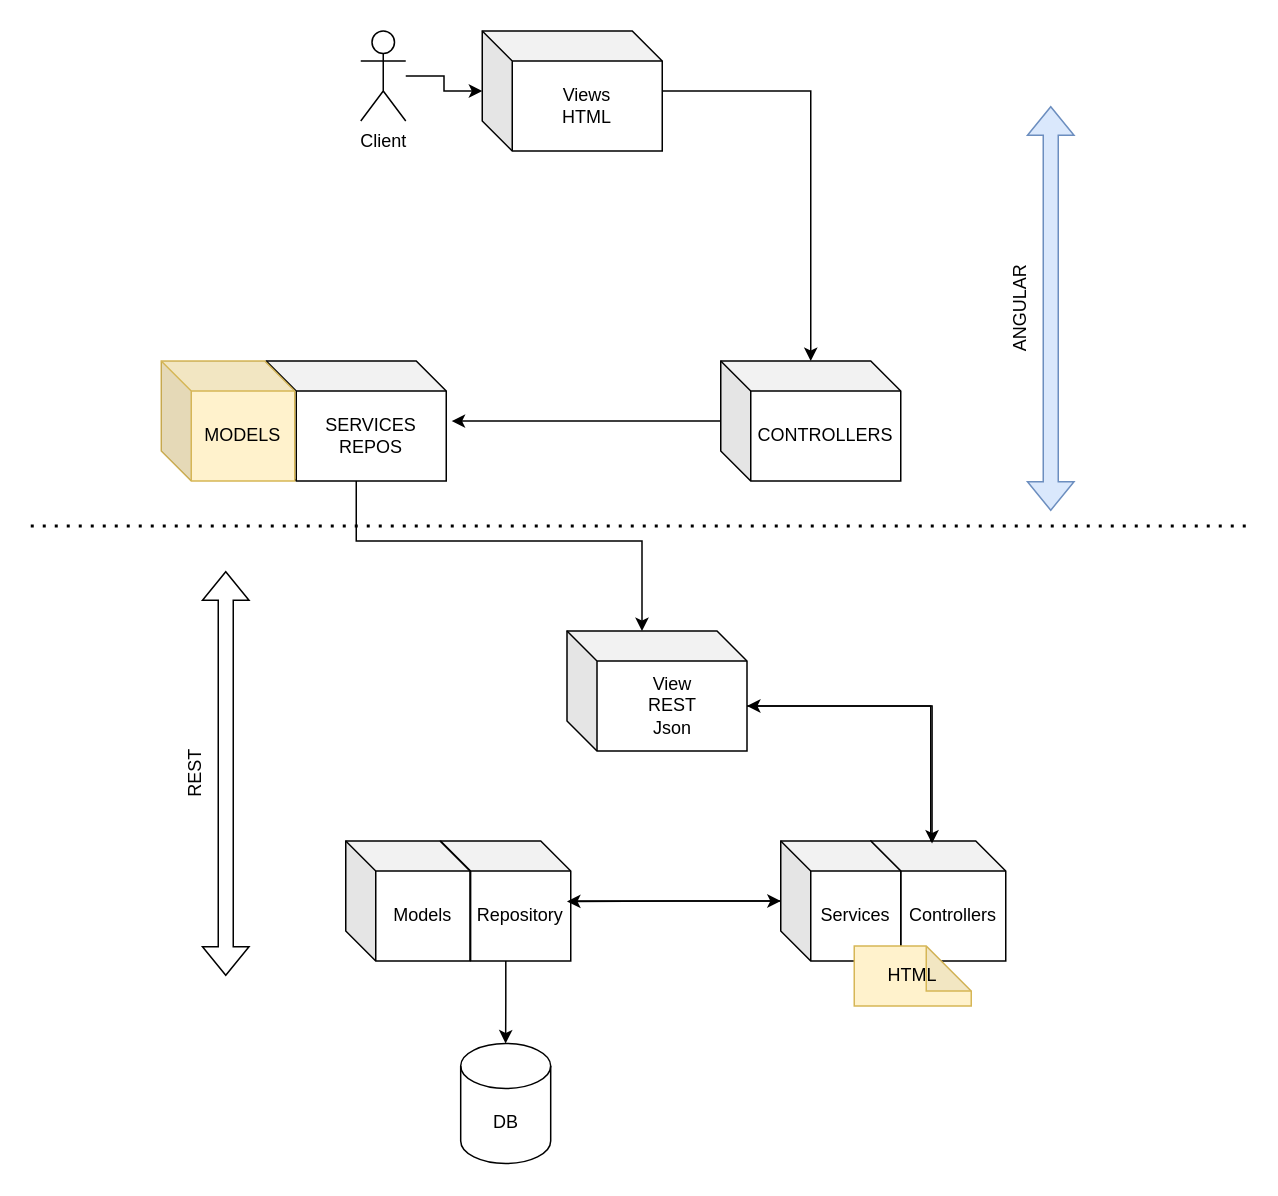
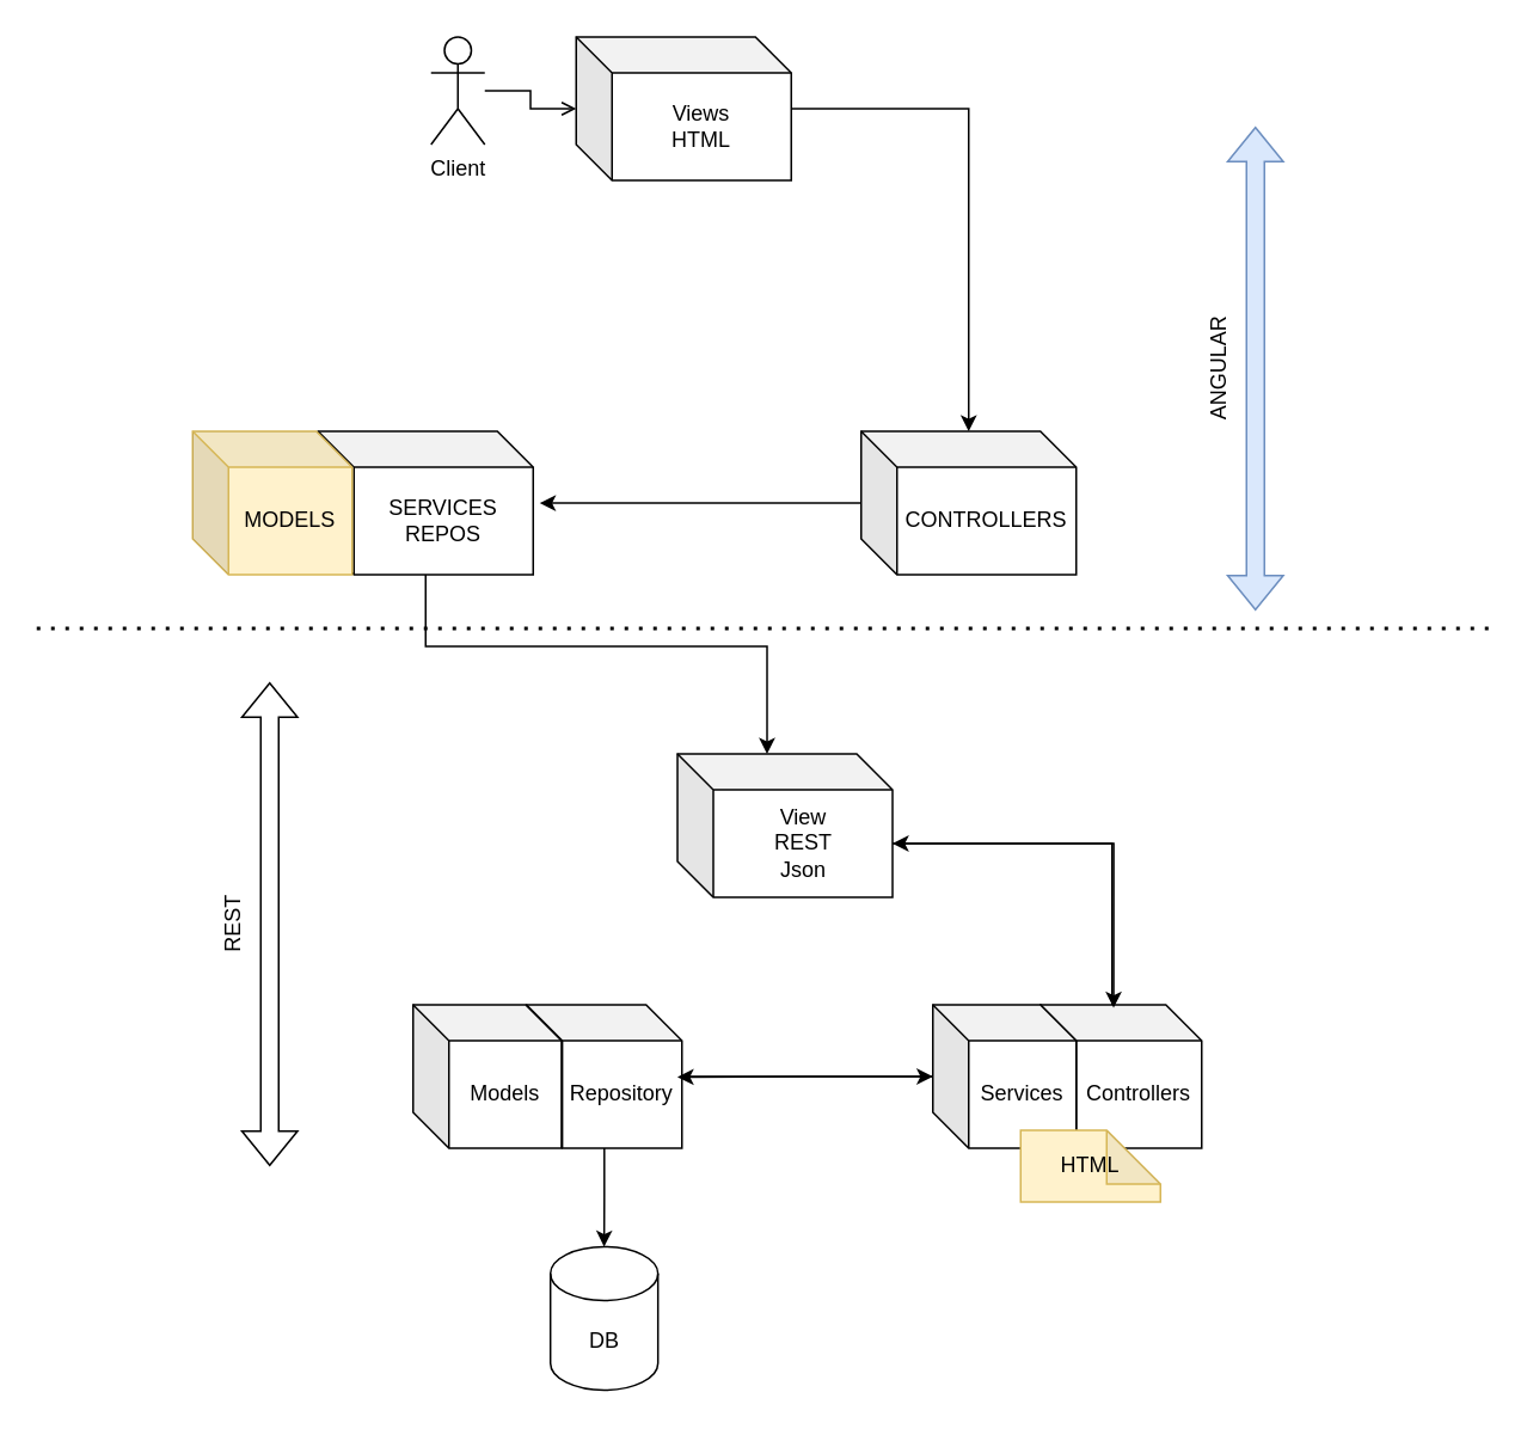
- <mxCell id="15" style="edgeStyle=orthogonalEdgeStyle;rounded=0;orthogonalLoop=1;jettySize=auto;html=1;" parent="1" source="16" target="18" edge="1"><mxGeometry relative="1" as="geometry" /></mxCell>
+ <mxCell id="15" style="edgeStyle=orthogonalEdgeStyle;rounded=0;orthogonalLoop=1;jettySize=auto;html=1;endArrow=open;" parent="1" source="16" target="18" edge="1"><mxGeometry relative="1" as="geometry" /></mxCell>
